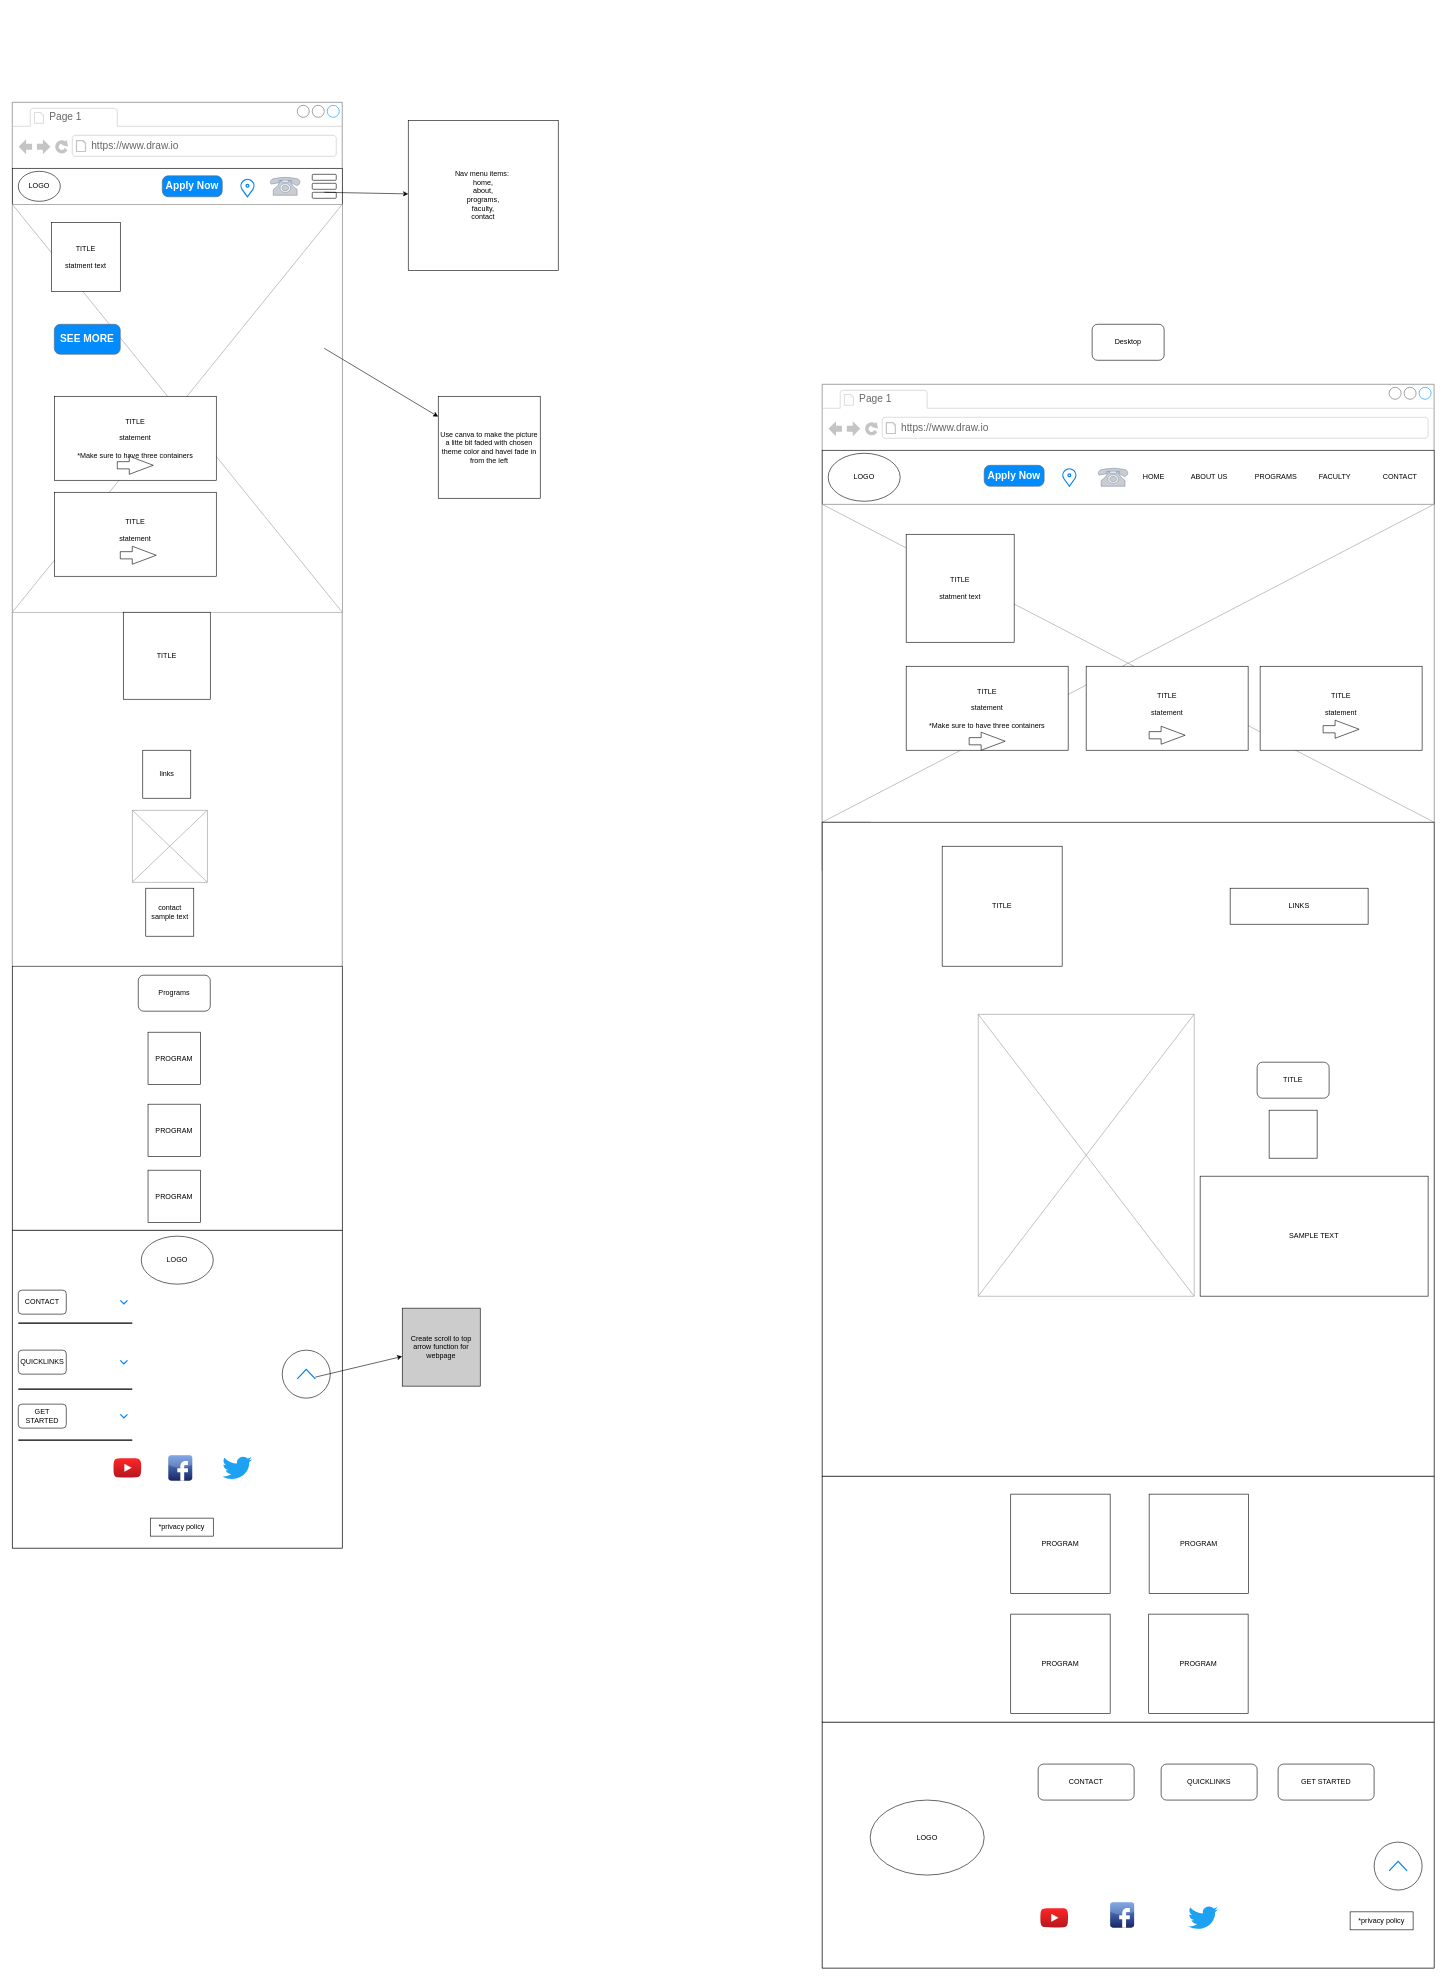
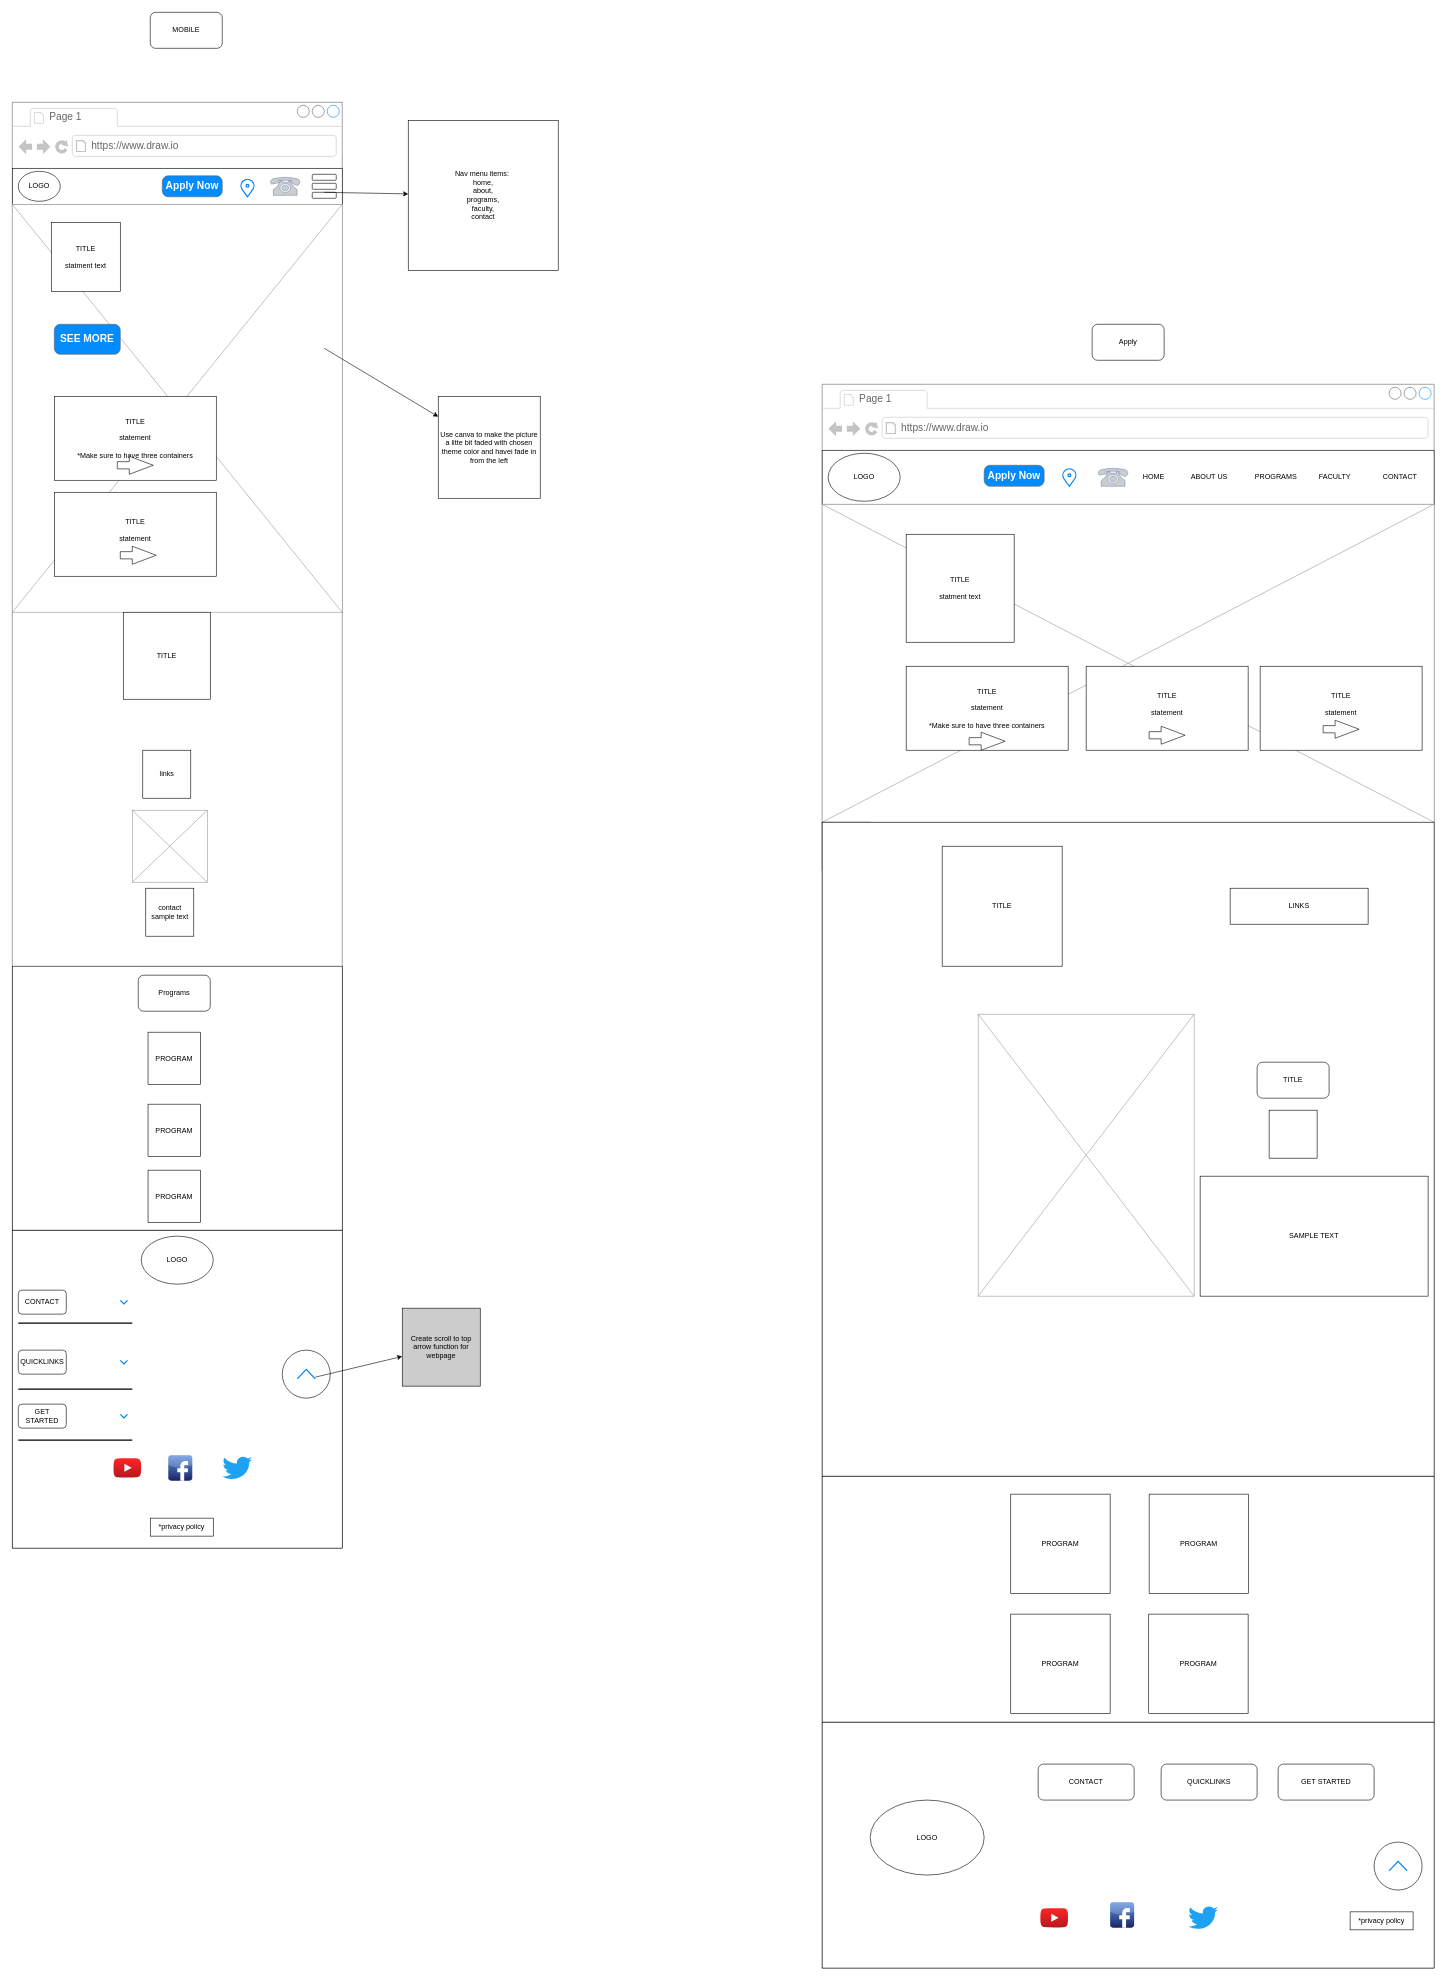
+ <mxCell id="2" value="MOBILE" style="rounded=1;whiteSpace=wrap;html=1;" parent="1" vertex="1"><mxGeometry x="250" y="20" width="120" height="60" as="geometry" /></mxCell>
- <mxCell id="53" value="Desktop" style="rounded=1;whiteSpace=wrap;html=1;" vertex="1" parent="1"><mxGeometry x="1820" y="540" width="120" height="60" as="geometry" /></mxCell>
+ <mxCell id="53" value="Apply" style="rounded=1;whiteSpace=wrap;html=1;" vertex="1" parent="1"><mxGeometry x="1820" y="540" width="120" height="60" as="geometry" /></mxCell>
